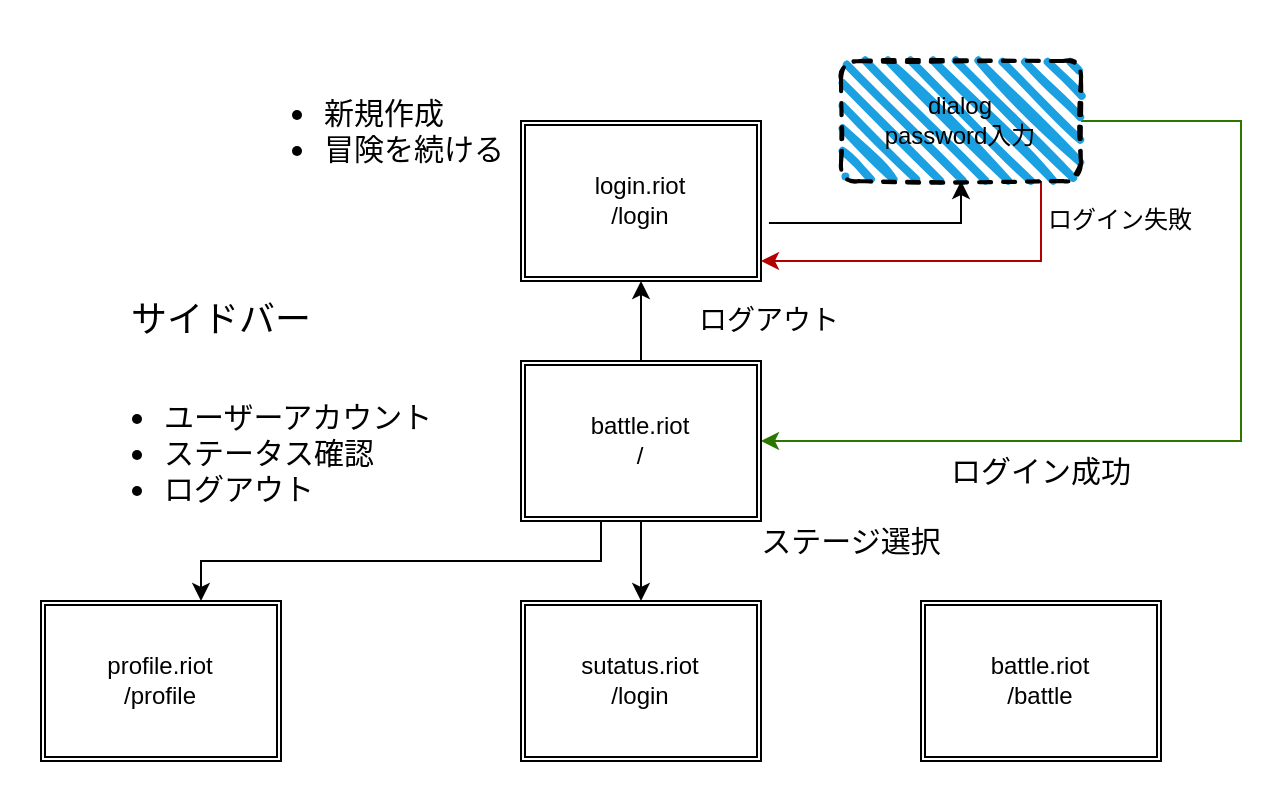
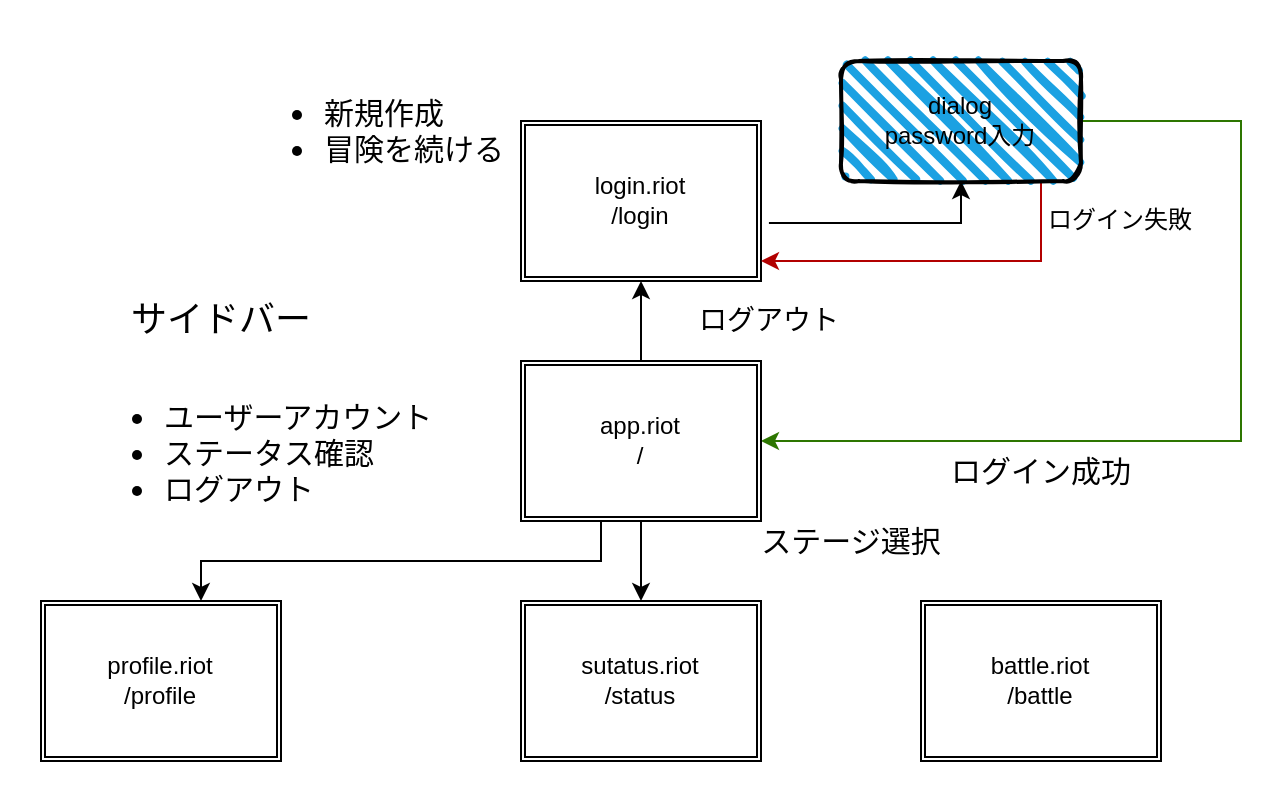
- <mxCell id="5" value="dialog&lt;br&gt;password入力" style="rounded=1;whiteSpace=wrap;html=1;strokeWidth=2;fillWeight=4;hachureGap=8;hachureAngle=45;fillColor=#1ba1e2;sketch=1;dashed=1;" vertex="1" parent="1"><mxGeometry x="420" y="30" width="120" height="60" as="geometry" /></mxCell>
+ <mxCell id="5" value="dialog&lt;br&gt;password入力" style="rounded=1;whiteSpace=wrap;html=1;strokeWidth=2;fillWeight=4;hachureGap=8;hachureAngle=45;fillColor=#1ba1e2;sketch=1;" vertex="1" parent="1"><mxGeometry x="420" y="30" width="120" height="60" as="geometry" /></mxCell>
- <mxCell id="11" value="battle.riot&lt;br&gt;/" style="shape=ext;double=1;rounded=0;whiteSpace=wrap;html=1;" vertex="1" parent="1"><mxGeometry x="260" y="180" width="120" height="80" as="geometry" /></mxCell>
+ <mxCell id="11" value="app.riot&lt;br&gt;/" style="shape=ext;double=1;rounded=0;whiteSpace=wrap;html=1;" vertex="1" parent="1"><mxGeometry x="260" y="180" width="120" height="80" as="geometry" /></mxCell>
- <mxCell id="16" value="sutatus.riot&lt;br&gt;/login" style="shape=ext;double=1;rounded=0;whiteSpace=wrap;html=1;fontSize=12;align=center;" vertex="1" parent="1"><mxGeometry x="260" y="300" width="120" height="80" as="geometry" /></mxCell>
+ <mxCell id="16" value="sutatus.riot&lt;br&gt;/status" style="shape=ext;double=1;rounded=0;whiteSpace=wrap;html=1;fontSize=12;align=center;" vertex="1" parent="1"><mxGeometry x="260" y="300" width="120" height="80" as="geometry" /></mxCell>
